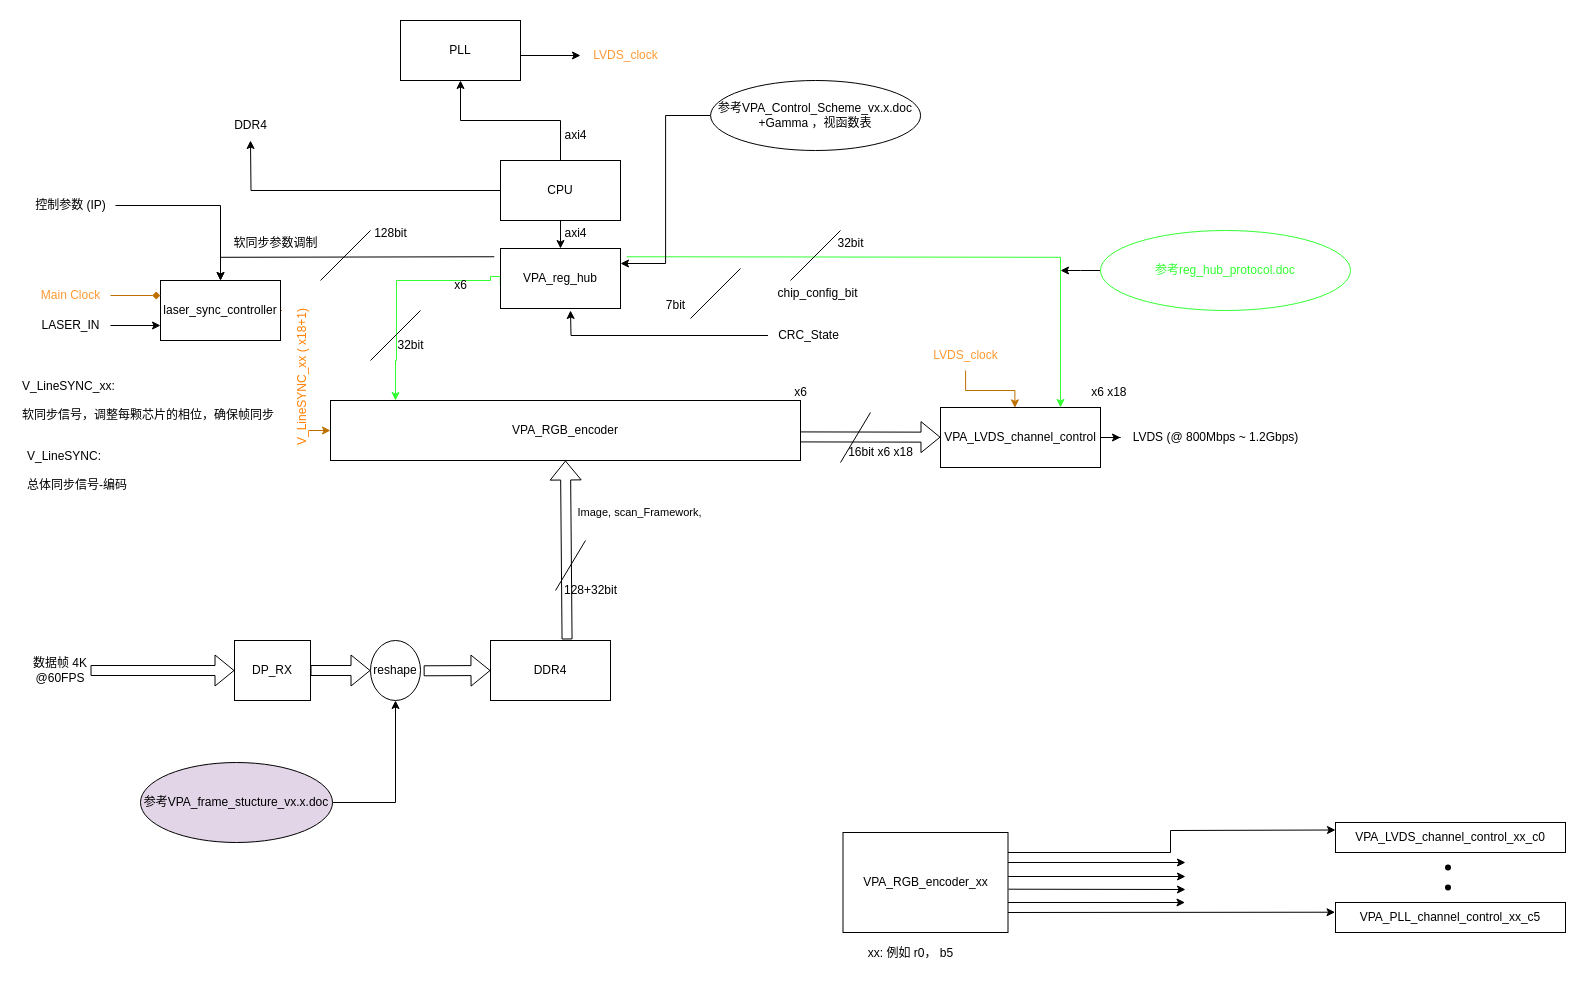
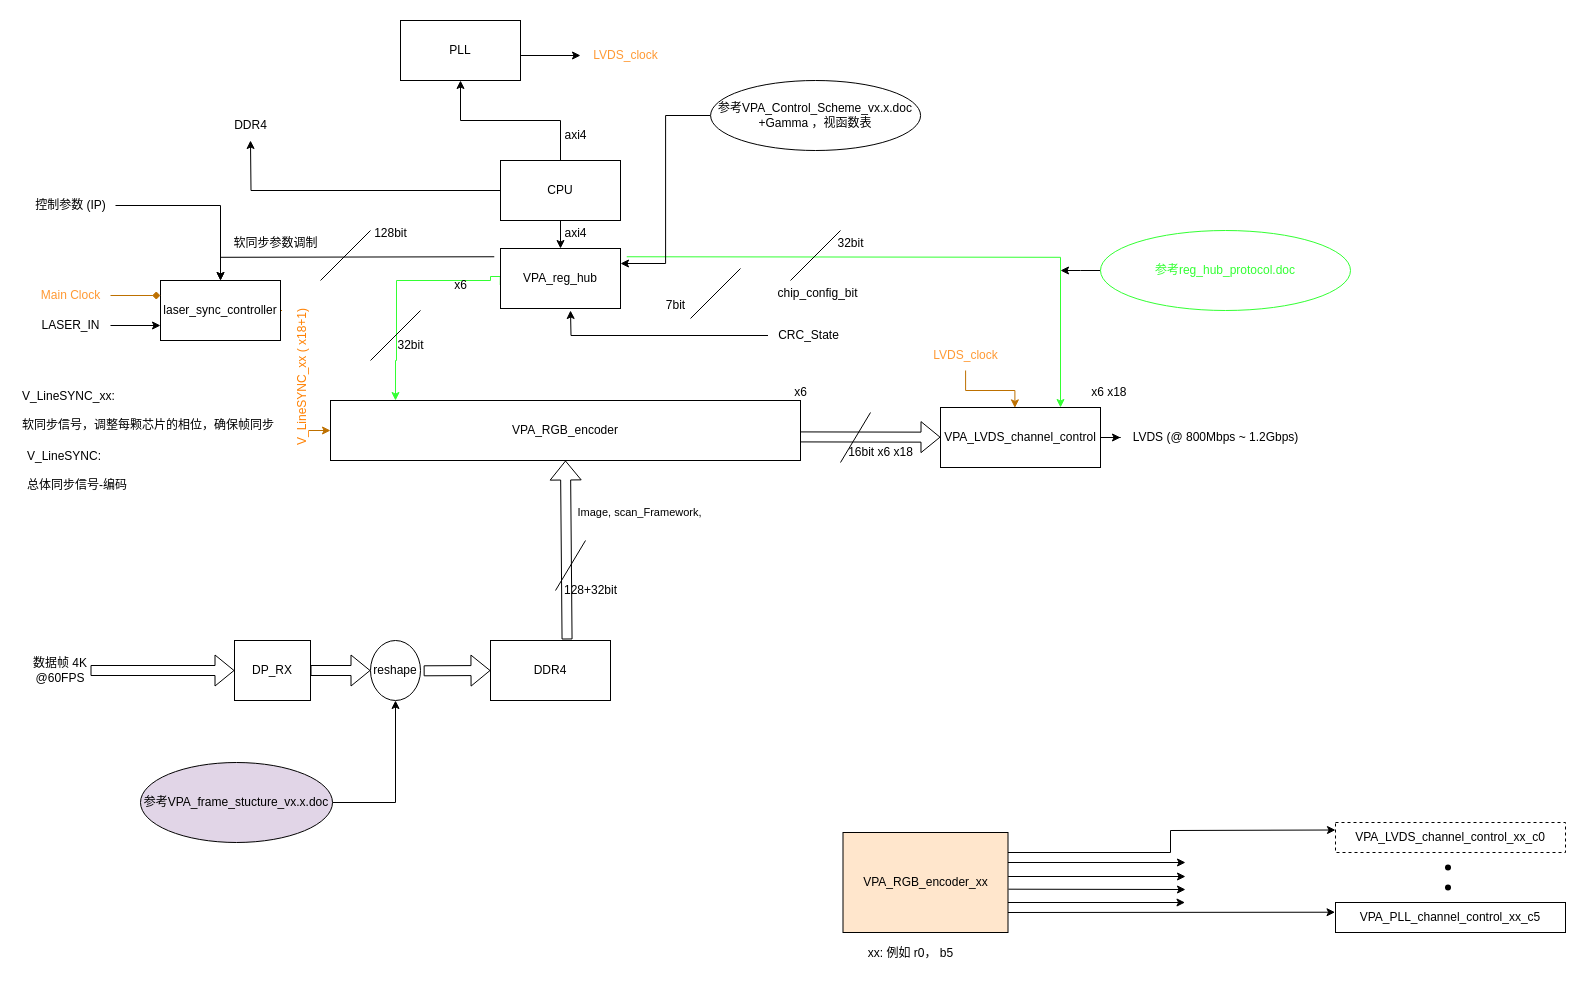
- <mxCell id="78" value="V_LineSYNC_xx:&lt;br&gt;&lt;br&gt;软同步信号，调整每颗芯片的相位，确保帧同步" style="text;html=1;align=left;verticalAlign=middle;resizable=0;points=[];autosize=1;strokeColor=none;fillColor=none;" parent="1" vertex="1"><mxGeometry x="20" y="370" width="280" height="60" as="geometry" /></mxCell>
+ <mxCell id="78" value="V_LineSYNC_xx:&lt;br&gt;&lt;br&gt;软同步信号，调整每颗芯片的相位，确保帧同步" style="text;html=1;align=left;verticalAlign=middle;resizable=0;points=[];autosize=1;strokeColor=none;fillColor=none;" parent="1" vertex="1"><mxGeometry x="20" y="380" width="280" height="60" as="geometry" /></mxCell>
- <mxCell id="50" value="VPA_LVDS_channel_control_xx_c0" style="rounded=0;whiteSpace=wrap;html=1;" parent="1" vertex="1"><mxGeometry x="1335" y="822" width="230" height="30" as="geometry" /></mxCell>
+ <mxCell id="50" value="VPA_LVDS_channel_control_xx_c0" style="rounded=0;whiteSpace=wrap;html=1;dashed=1;" parent="1" vertex="1"><mxGeometry x="1335" y="822" width="230" height="30" as="geometry" /></mxCell>
- <mxCell id="43" value="VPA_RGB_encoder_xx" style="rounded=0;whiteSpace=wrap;html=1;" parent="1" vertex="1"><mxGeometry x="842.5" y="832" width="165" height="100" as="geometry" /></mxCell>
+ <mxCell id="43" value="VPA_RGB_encoder_xx" style="rounded=0;whiteSpace=wrap;html=1;fillColor=#ffe6cc;" parent="1" vertex="1"><mxGeometry x="842.5" y="832" width="165" height="100" as="geometry" /></mxCell>
